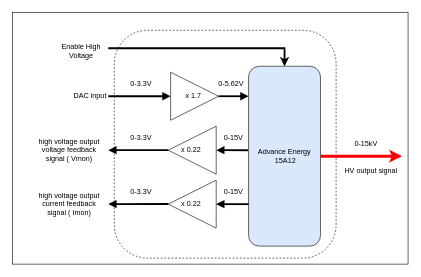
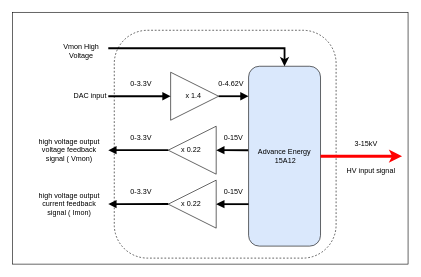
- <mxCell id="24" value="Enable High Voltage" style="text;html=1;strokeColor=none;fillColor=none;align=center;verticalAlign=middle;whiteSpace=wrap;rounded=0;dashed=1;" parent="1" vertex="1"><mxGeometry x="90" y="70" width="90" height="30" as="geometry" /></mxCell>
+ <mxCell id="24" value="Vmon High Voltage" style="text;html=1;strokeColor=none;fillColor=none;align=center;verticalAlign=middle;whiteSpace=wrap;rounded=0;dashed=1;" parent="1" vertex="1"><mxGeometry x="90" y="70" width="90" height="30" as="geometry" /></mxCell>
- <mxCell id="16" value="0-5.62V" style="text;html=1;strokeColor=none;fillColor=none;align=center;verticalAlign=middle;whiteSpace=wrap;rounded=0;dashed=1;" parent="1" vertex="1"><mxGeometry x="360" y="130" width="50" height="20" as="geometry" /></mxCell>
+ <mxCell id="16" value="0-4.62V" style="text;html=1;strokeColor=none;fillColor=none;align=center;verticalAlign=middle;whiteSpace=wrap;rounded=0;dashed=1;" parent="1" vertex="1"><mxGeometry x="360" y="130" width="50" height="20" as="geometry" /></mxCell>
- <mxCell id="4" value="x 1.7&amp;nbsp;" style="triangle;whiteSpace=wrap;html=1;" parent="1" vertex="1"><mxGeometry x="284" y="120" width="80" height="80" as="geometry" /></mxCell>
+ <mxCell id="4" value="x 1.4&amp;nbsp;" style="triangle;whiteSpace=wrap;html=1;" parent="1" vertex="1"><mxGeometry x="284" y="120" width="80" height="80" as="geometry" /></mxCell>
- <mxCell id="27" value="0-15kV" style="text;html=1;strokeColor=none;fillColor=none;align=center;verticalAlign=middle;whiteSpace=wrap;rounded=0;dashed=1;" parent="1" vertex="1"><mxGeometry x="560" y="225" width="100" height="30" as="geometry" /></mxCell>
+ <mxCell id="27" value="3-15kV" style="text;html=1;strokeColor=none;fillColor=none;align=center;verticalAlign=middle;whiteSpace=wrap;rounded=0;dashed=1;" parent="1" vertex="1"><mxGeometry x="560" y="225" width="100" height="30" as="geometry" /></mxCell>
- <mxCell id="26" value="HV output signal&amp;nbsp;" style="text;html=1;strokeColor=none;fillColor=none;align=center;verticalAlign=middle;whiteSpace=wrap;rounded=0;dashed=1;" parent="1" vertex="1"><mxGeometry x="570" y="270" width="100" height="30" as="geometry" /></mxCell>
+ <mxCell id="26" value="HV input signal&amp;nbsp;" style="text;html=1;strokeColor=none;fillColor=none;align=center;verticalAlign=middle;whiteSpace=wrap;rounded=0;dashed=1;" parent="1" vertex="1"><mxGeometry x="570" y="270" width="100" height="30" as="geometry" /></mxCell>
